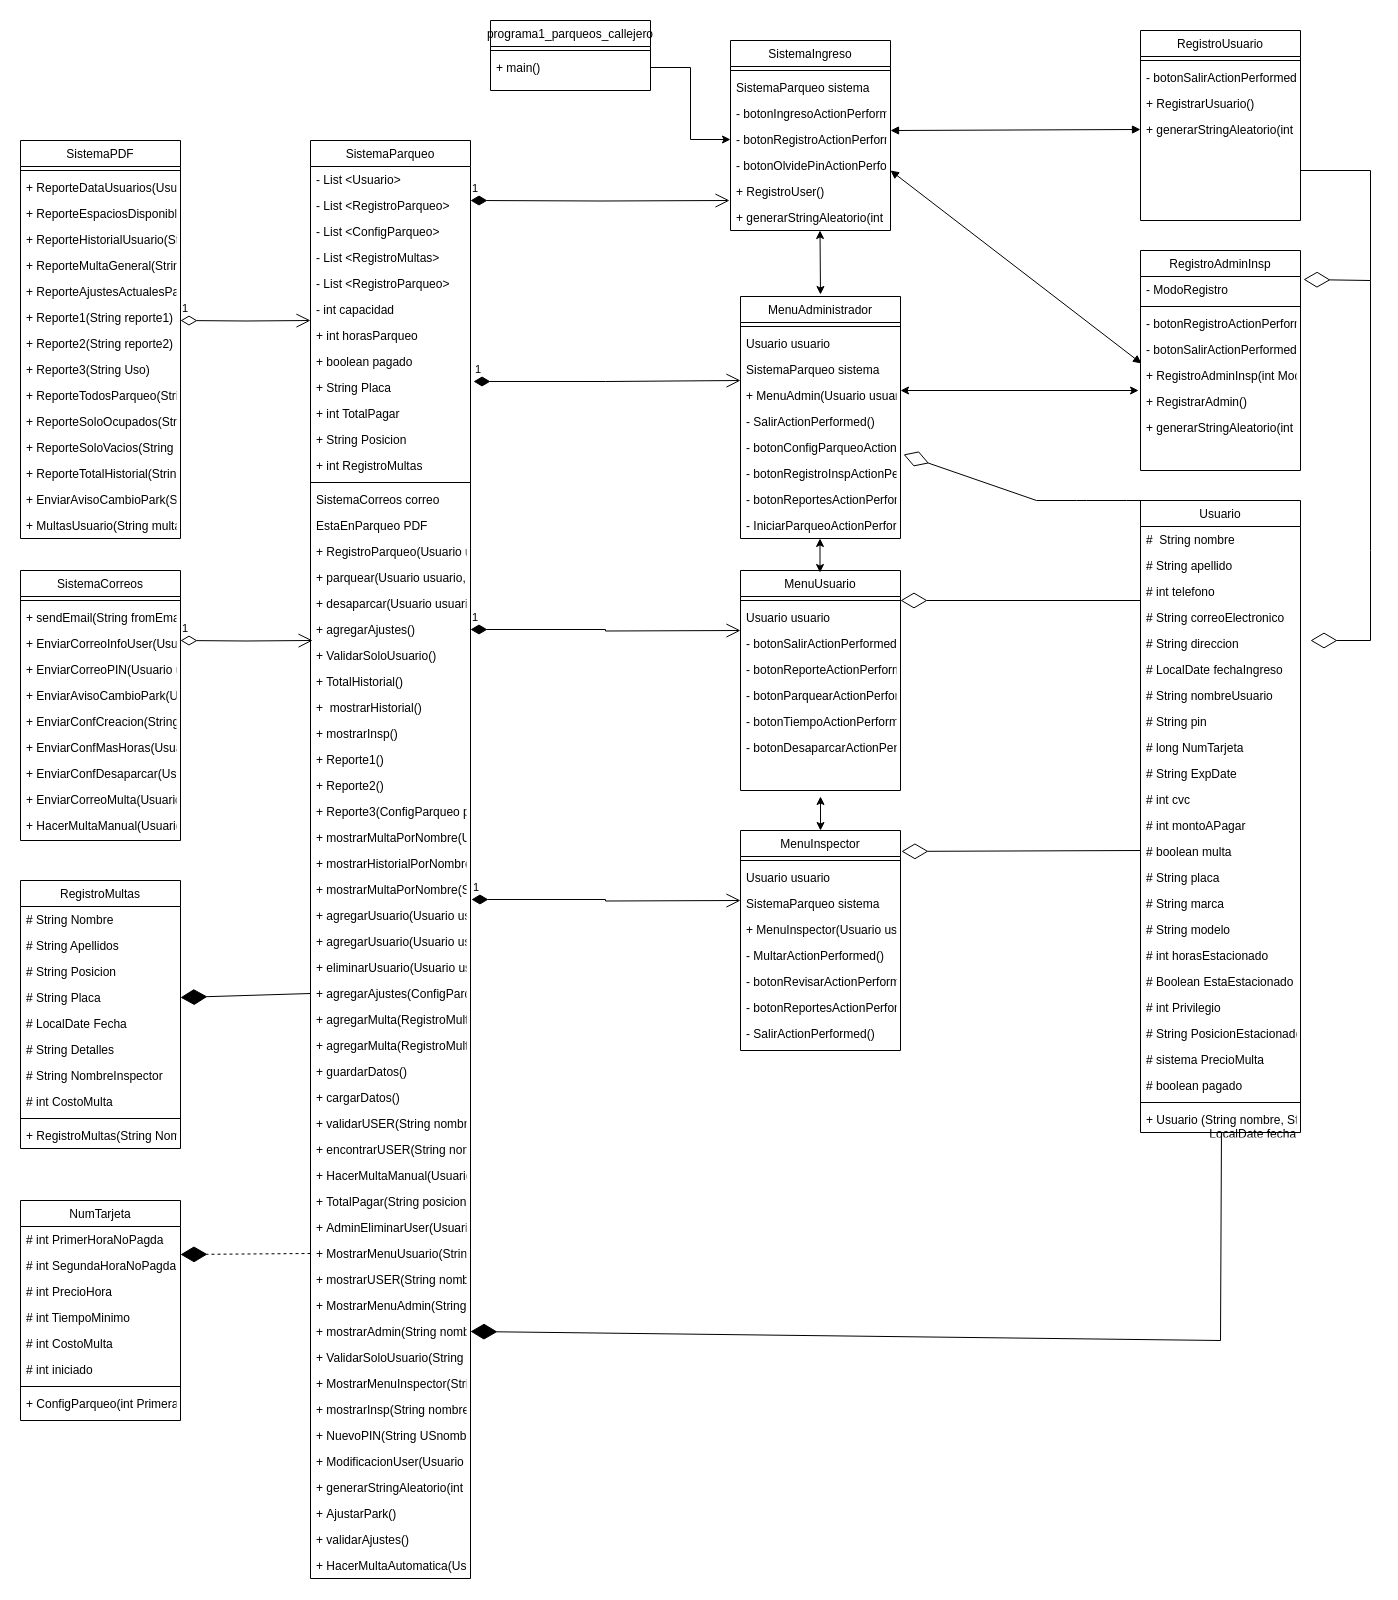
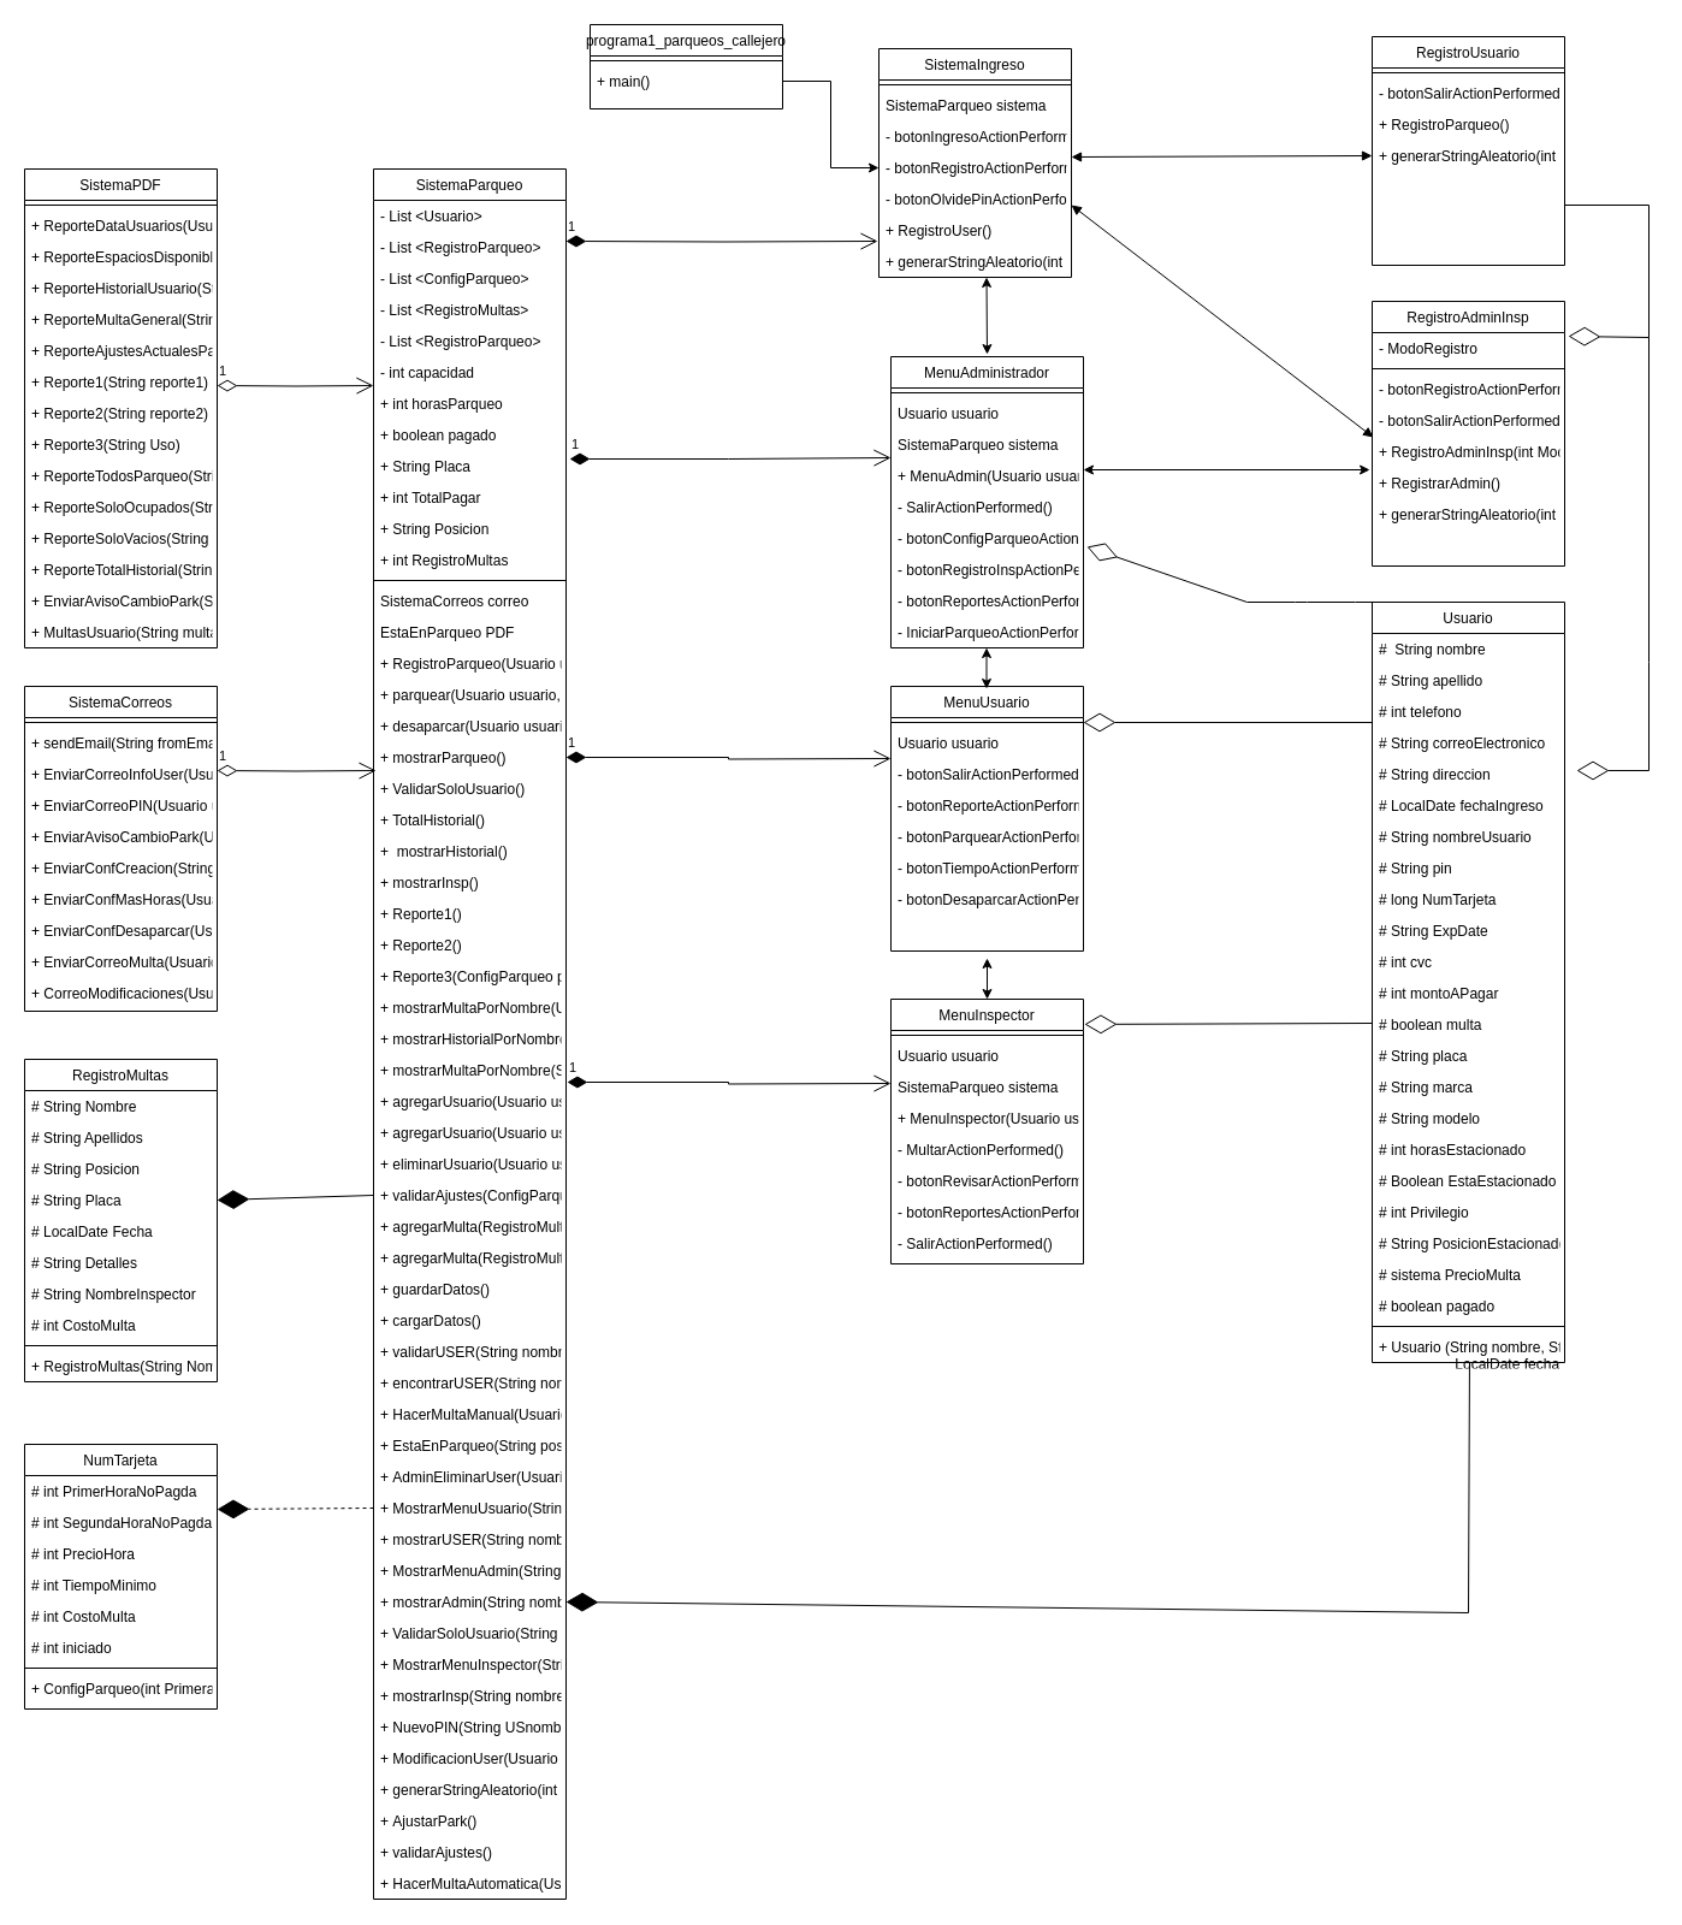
- <mxCell id="141" value="+ RegistrarUsuario()" style="text;align=left;verticalAlign=top;spacingLeft=4;spacingRight=4;overflow=hidden;rotatable=0;points=[[0,0.5],[1,0.5]];portConstraint=eastwest;" vertex="1" parent="138"><mxGeometry y="60" width="160" height="26" as="geometry" /></mxCell>
+ <mxCell id="141" value="+ RegistroParqueo()" style="text;align=left;verticalAlign=top;spacingLeft=4;spacingRight=4;overflow=hidden;rotatable=0;points=[[0,0.5],[1,0.5]];portConstraint=eastwest;" vertex="1" parent="138"><mxGeometry y="60" width="160" height="26" as="geometry" /></mxCell>
- <mxCell id="37" value="+ agregarAjustes()" style="text;align=left;verticalAlign=top;spacingLeft=4;spacingRight=4;overflow=hidden;rotatable=0;points=[[0,0.5],[1,0.5]];portConstraint=eastwest;" vertex="1" parent="18"><mxGeometry y="476" width="160" height="26" as="geometry" /></mxCell>
+ <mxCell id="37" value="+ mostrarParqueo()" style="text;align=left;verticalAlign=top;spacingLeft=4;spacingRight=4;overflow=hidden;rotatable=0;points=[[0,0.5],[1,0.5]];portConstraint=eastwest;" vertex="1" parent="18"><mxGeometry y="476" width="160" height="26" as="geometry" /></mxCell>
- <mxCell id="129" value="+ HacerMultaManual(Usuario usuario)" style="text;align=left;verticalAlign=top;spacingLeft=4;spacingRight=4;overflow=hidden;rotatable=0;points=[[0,0.5],[1,0.5]];portConstraint=eastwest;" vertex="1" parent="119"><mxGeometry y="242" width="160" height="26" as="geometry" /></mxCell>
+ <mxCell id="129" value="+ CorreoModificaciones(Usuario usuario)" style="text;align=left;verticalAlign=top;spacingLeft=4;spacingRight=4;overflow=hidden;rotatable=0;points=[[0,0.5],[1,0.5]];portConstraint=eastwest;" vertex="1" parent="119"><mxGeometry y="242" width="160" height="26" as="geometry" /></mxCell>
- <mxCell id="51" value="+ agregarAjustes(ConfigParqueo configpark)" style="text;align=left;verticalAlign=top;spacingLeft=4;spacingRight=4;overflow=hidden;rotatable=0;points=[[0,0.5],[1,0.5]];portConstraint=eastwest;" vertex="1" parent="18"><mxGeometry y="840" width="160" height="26" as="geometry" /></mxCell>
+ <mxCell id="51" value="+ validarAjustes(ConfigParqueo configpark)" style="text;align=left;verticalAlign=top;spacingLeft=4;spacingRight=4;overflow=hidden;rotatable=0;points=[[0,0.5],[1,0.5]];portConstraint=eastwest;" vertex="1" parent="18"><mxGeometry y="840" width="160" height="26" as="geometry" /></mxCell>
- <mxCell id="59" value="+ TotalPagar(String posicion)" style="text;align=left;verticalAlign=top;spacingLeft=4;spacingRight=4;overflow=hidden;rotatable=0;points=[[0,0.5],[1,0.5]];portConstraint=eastwest;" vertex="1" parent="18"><mxGeometry y="1048" width="160" height="26" as="geometry" /></mxCell>
+ <mxCell id="59" value="+ EstaEnParqueo(String posicion)" style="text;align=left;verticalAlign=top;spacingLeft=4;spacingRight=4;overflow=hidden;rotatable=0;points=[[0,0.5],[1,0.5]];portConstraint=eastwest;" vertex="1" parent="18"><mxGeometry y="1048" width="160" height="26" as="geometry" /></mxCell>
